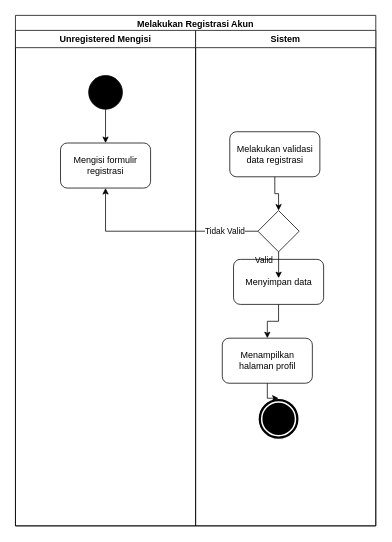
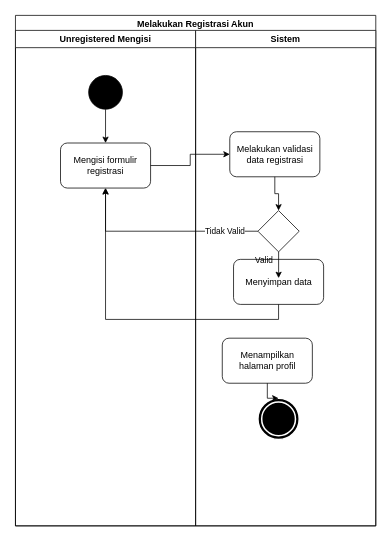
+ <mxCell id="19" style="edgeStyle=orthogonalEdgeStyle;rounded=0;orthogonalLoop=1;jettySize=auto;html=1;entryX=0;entryY=0.5;entryDx=0;entryDy=0;" parent="2" source="6" target="9" edge="1"><mxGeometry relative="1" as="geometry" /></mxCell>
- <mxCell id="12" style="edgeStyle=orthogonalEdgeStyle;rounded=0;orthogonalLoop=1;jettySize=auto;html=1;exitX=0.5;exitY=1;exitDx=0;exitDy=0;" parent="7" source="13" target="16" edge="1"><mxGeometry relative="1" as="geometry" /></mxCell>
+ <mxCell id="12" style="edgeStyle=orthogonalEdgeStyle;rounded=0;orthogonalLoop=1;jettySize=auto;html=1;exitX=0.5;exitY=1;exitDx=0;exitDy=0;" parent="7" source="13" target="6" edge="1"><mxGeometry relative="1" as="geometry" /></mxCell>
